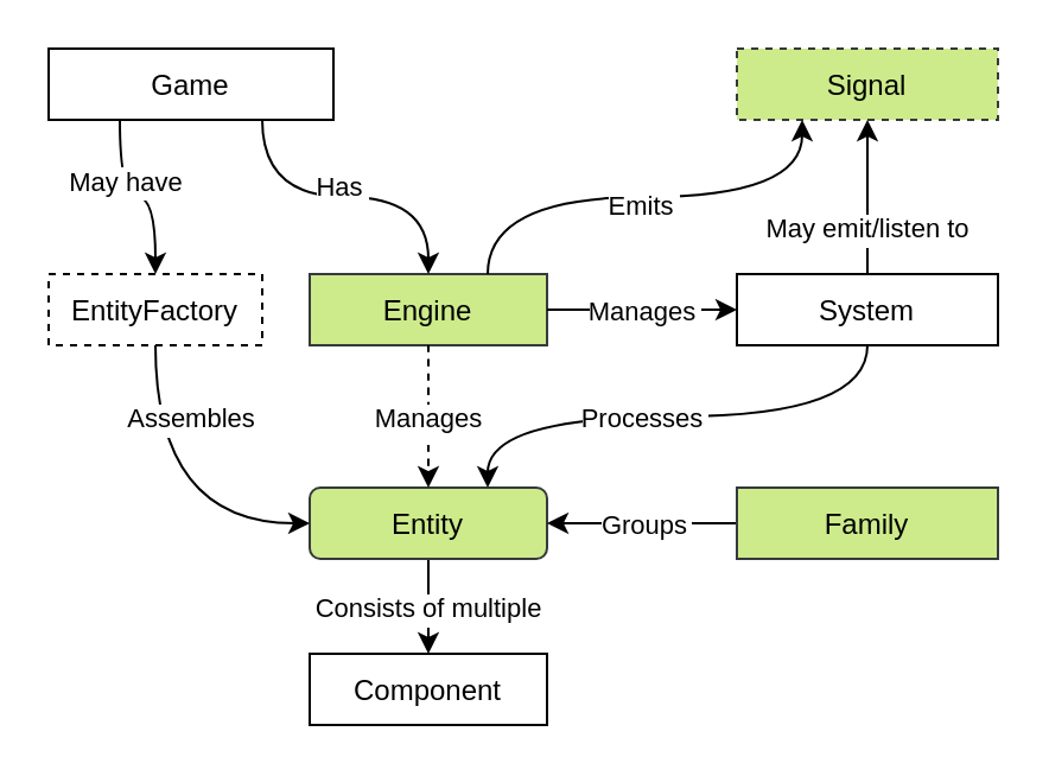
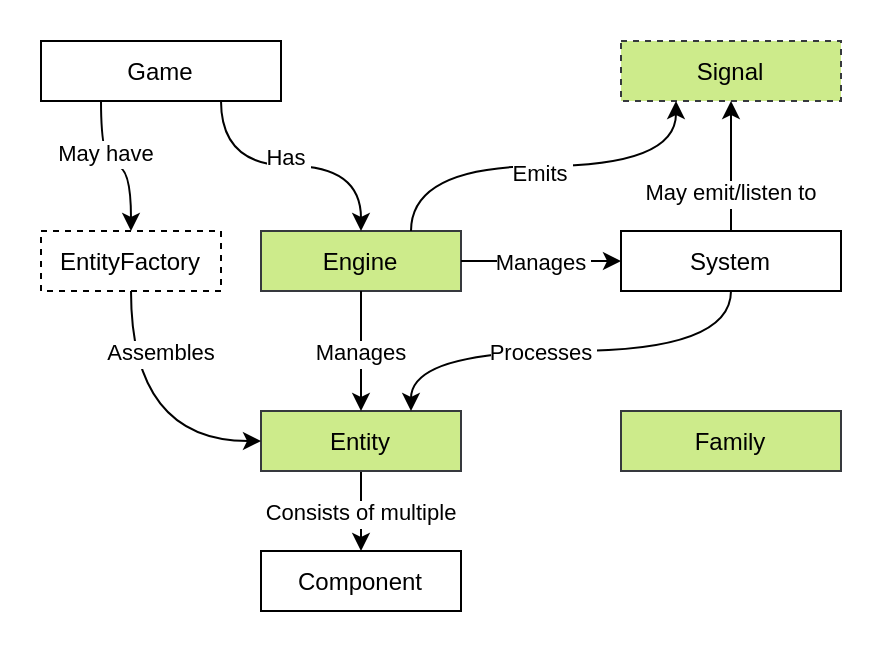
- <mxCell id="8" value="" style="edgeStyle=orthogonalEdgeStyle;rounded=0;orthogonalLoop=1;jettySize=auto;exitX=0.5;exitY=1;exitDx=0;exitDy=0;entryX=0.5;entryY=0;entryDx=0;entryDy=0;curved=1;dashed=1;" parent="1" source="6" target="4" edge="1"><mxGeometry relative="1" as="geometry"><mxPoint x="180" y="155" as="sourcePoint" /></mxGeometry></mxCell>
+ <mxCell id="8" value="" style="edgeStyle=orthogonalEdgeStyle;rounded=0;orthogonalLoop=1;jettySize=auto;exitX=0.5;exitY=1;exitDx=0;exitDy=0;entryX=0.5;entryY=0;entryDx=0;entryDy=0;curved=1;" parent="1" source="6" target="4" edge="1"><mxGeometry relative="1" as="geometry"><mxPoint x="180" y="155" as="sourcePoint" /></mxGeometry></mxCell>
- <mxCell id="4" value="Entity" style="fillColor=#cdeb8b;strokeColor=#36393d;rounded=1;" parent="1" vertex="1"><mxGeometry x="130" y="205" width="100" height="30" as="geometry" /></mxCell>
+ <mxCell id="4" value="Entity" style="rounded=0;fillColor=#cdeb8b;strokeColor=#36393d;" parent="1" vertex="1"><mxGeometry x="130" y="205" width="100" height="30" as="geometry" /></mxCell>
- <mxCell id="19" value="" style="edgeStyle=orthogonalEdgeStyle;rounded=0;orthogonalLoop=1;jettySize=auto;exitX=0;exitY=0.5;exitDx=0;exitDy=0;entryX=1;entryY=0.5;entryDx=0;entryDy=0;curved=1;" parent="1" source="21" target="4" edge="1"><mxGeometry relative="1" as="geometry" /></mxCell>
- <mxCell id="20" value="Groups" style="edgeLabel;align=center;verticalAlign=middle;resizable=0;points=[];" parent="19" vertex="1" connectable="0"><mxGeometry x="-0.763" relative="1" as="geometry"><mxPoint x="-30" as="offset" /></mxGeometry></mxCell>
